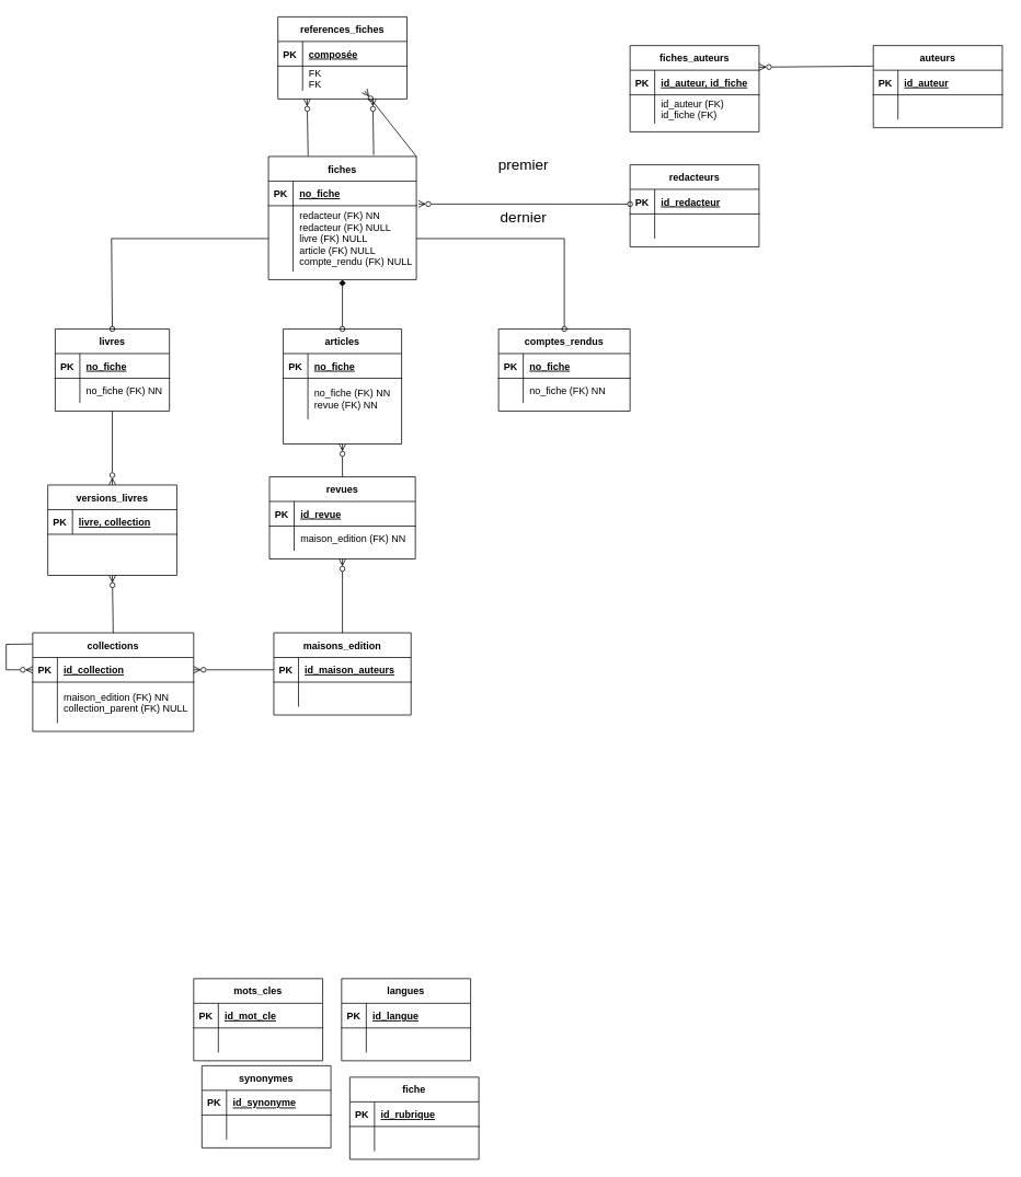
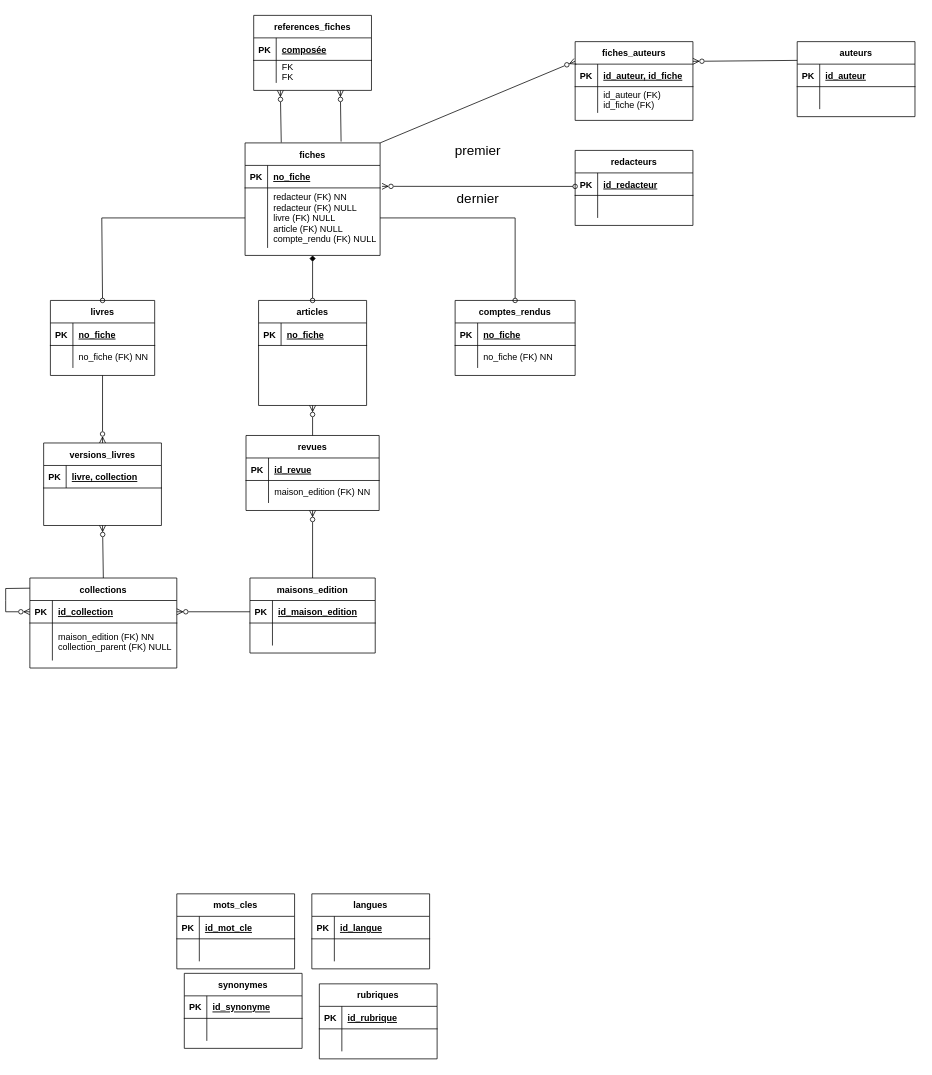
- <mxCell id="122" value="" style="endArrow=ERzeroToMany;html=1;rounded=0;exitX=1;exitY=0;exitDx=0;exitDy=0;endFill=0;" edge="1" parent="1" source="2" target="99"><mxGeometry width="50" height="50" relative="1" as="geometry"><mxPoint x="757" y="235" as="sourcePoint" /><mxPoint x="497" y="238" as="targetPoint" /></mxGeometry></mxCell>
+ <mxCell id="122" value="" style="endArrow=ERzeroToMany;html=1;rounded=0;exitX=1;exitY=0;exitDx=0;exitDy=0;entryX=0;entryY=0.25;entryDx=0;entryDy=0;endFill=0;" edge="1" parent="1" source="2" target="115"><mxGeometry width="50" height="50" relative="1" as="geometry"><mxPoint x="757" y="235" as="sourcePoint" /><mxPoint x="497" y="238" as="targetPoint" /></mxGeometry></mxCell>
- <mxCell id="29" value="no_fiche (FK) NN&#10;revue (FK) NN" style="shape=partialRectangle;overflow=hidden;connectable=0;fillColor=none;top=0;left=0;bottom=0;right=0;align=left;spacingLeft=6;" vertex="1" parent="27"><mxGeometry x="30" width="114" height="50" as="geometry"><mxRectangle width="114" height="50" as="alternateBounds" /></mxGeometry></mxCell>
- <mxCell id="19" value="id_maison_auteurs" style="shape=partialRectangle;overflow=hidden;connectable=0;fillColor=none;top=0;left=0;bottom=0;right=0;align=left;spacingLeft=6;fontStyle=5;" vertex="1" parent="17"><mxGeometry x="30" width="137" height="30" as="geometry"><mxRectangle width="137" height="30" as="alternateBounds" /></mxGeometry></mxCell>
+ <mxCell id="19" value="id_maison_edition" style="shape=partialRectangle;overflow=hidden;connectable=0;fillColor=none;top=0;left=0;bottom=0;right=0;align=left;spacingLeft=6;fontStyle=5;" vertex="1" parent="17"><mxGeometry x="30" width="137" height="30" as="geometry"><mxRectangle width="137" height="30" as="alternateBounds" /></mxGeometry></mxCell>
- <mxCell id="71" value="fiche" style="shape=table;startSize=30;container=1;collapsible=1;childLayout=tableLayout;fixedRows=1;rowLines=0;fontStyle=1;align=center;resizeLast=1;" vertex="1" parent="1"><mxGeometry x="406" y="1311" width="157" height="100" as="geometry" /></mxCell>
+ <mxCell id="71" value="rubriques" style="shape=table;startSize=30;container=1;collapsible=1;childLayout=tableLayout;fixedRows=1;rowLines=0;fontStyle=1;align=center;resizeLast=1;" vertex="1" parent="1"><mxGeometry x="406" y="1311" width="157" height="100" as="geometry" /></mxCell>
